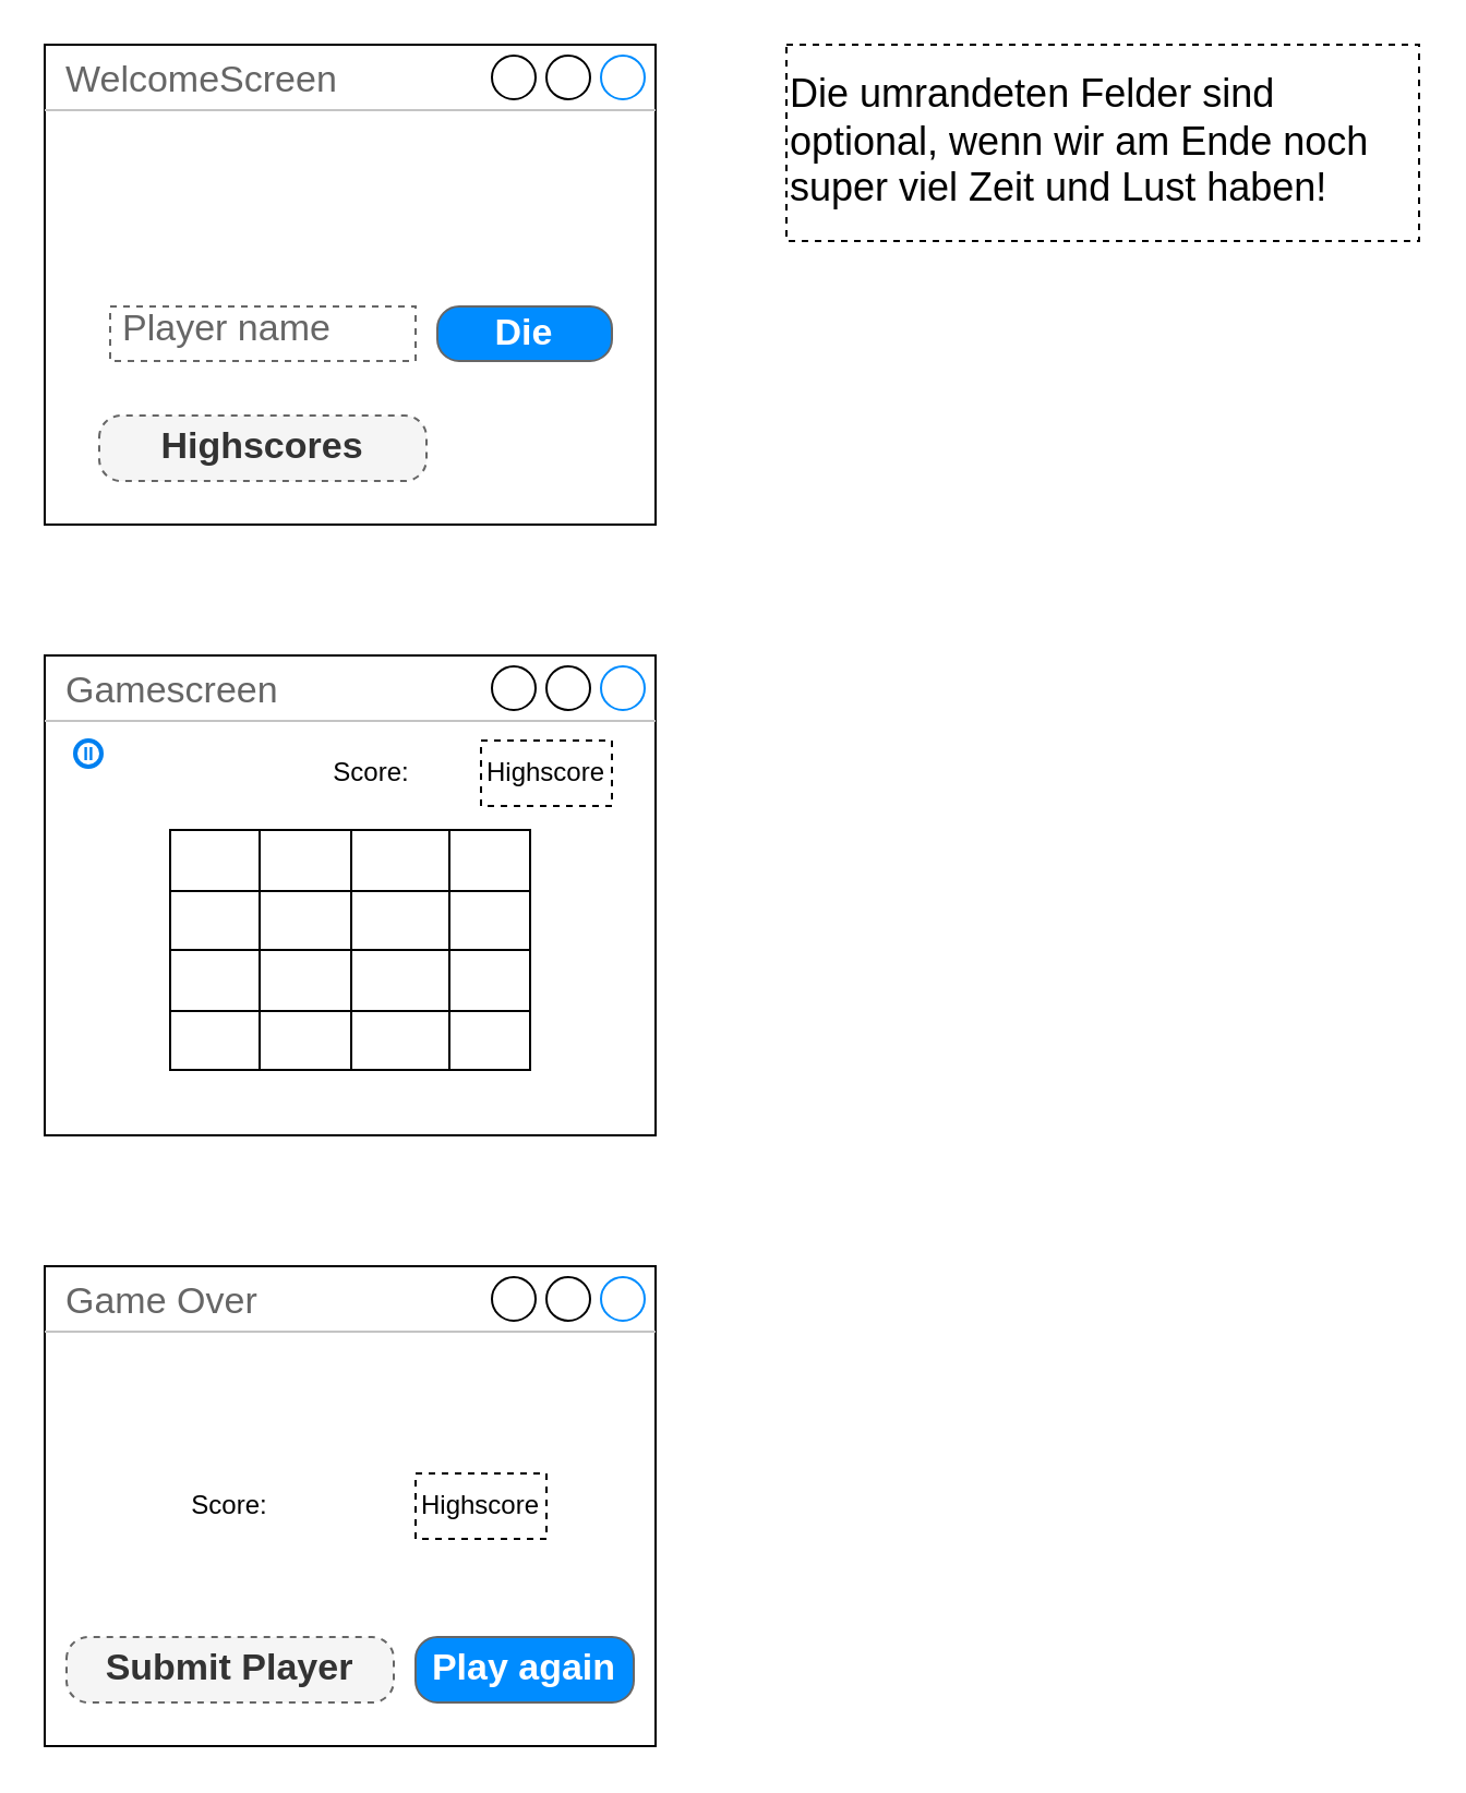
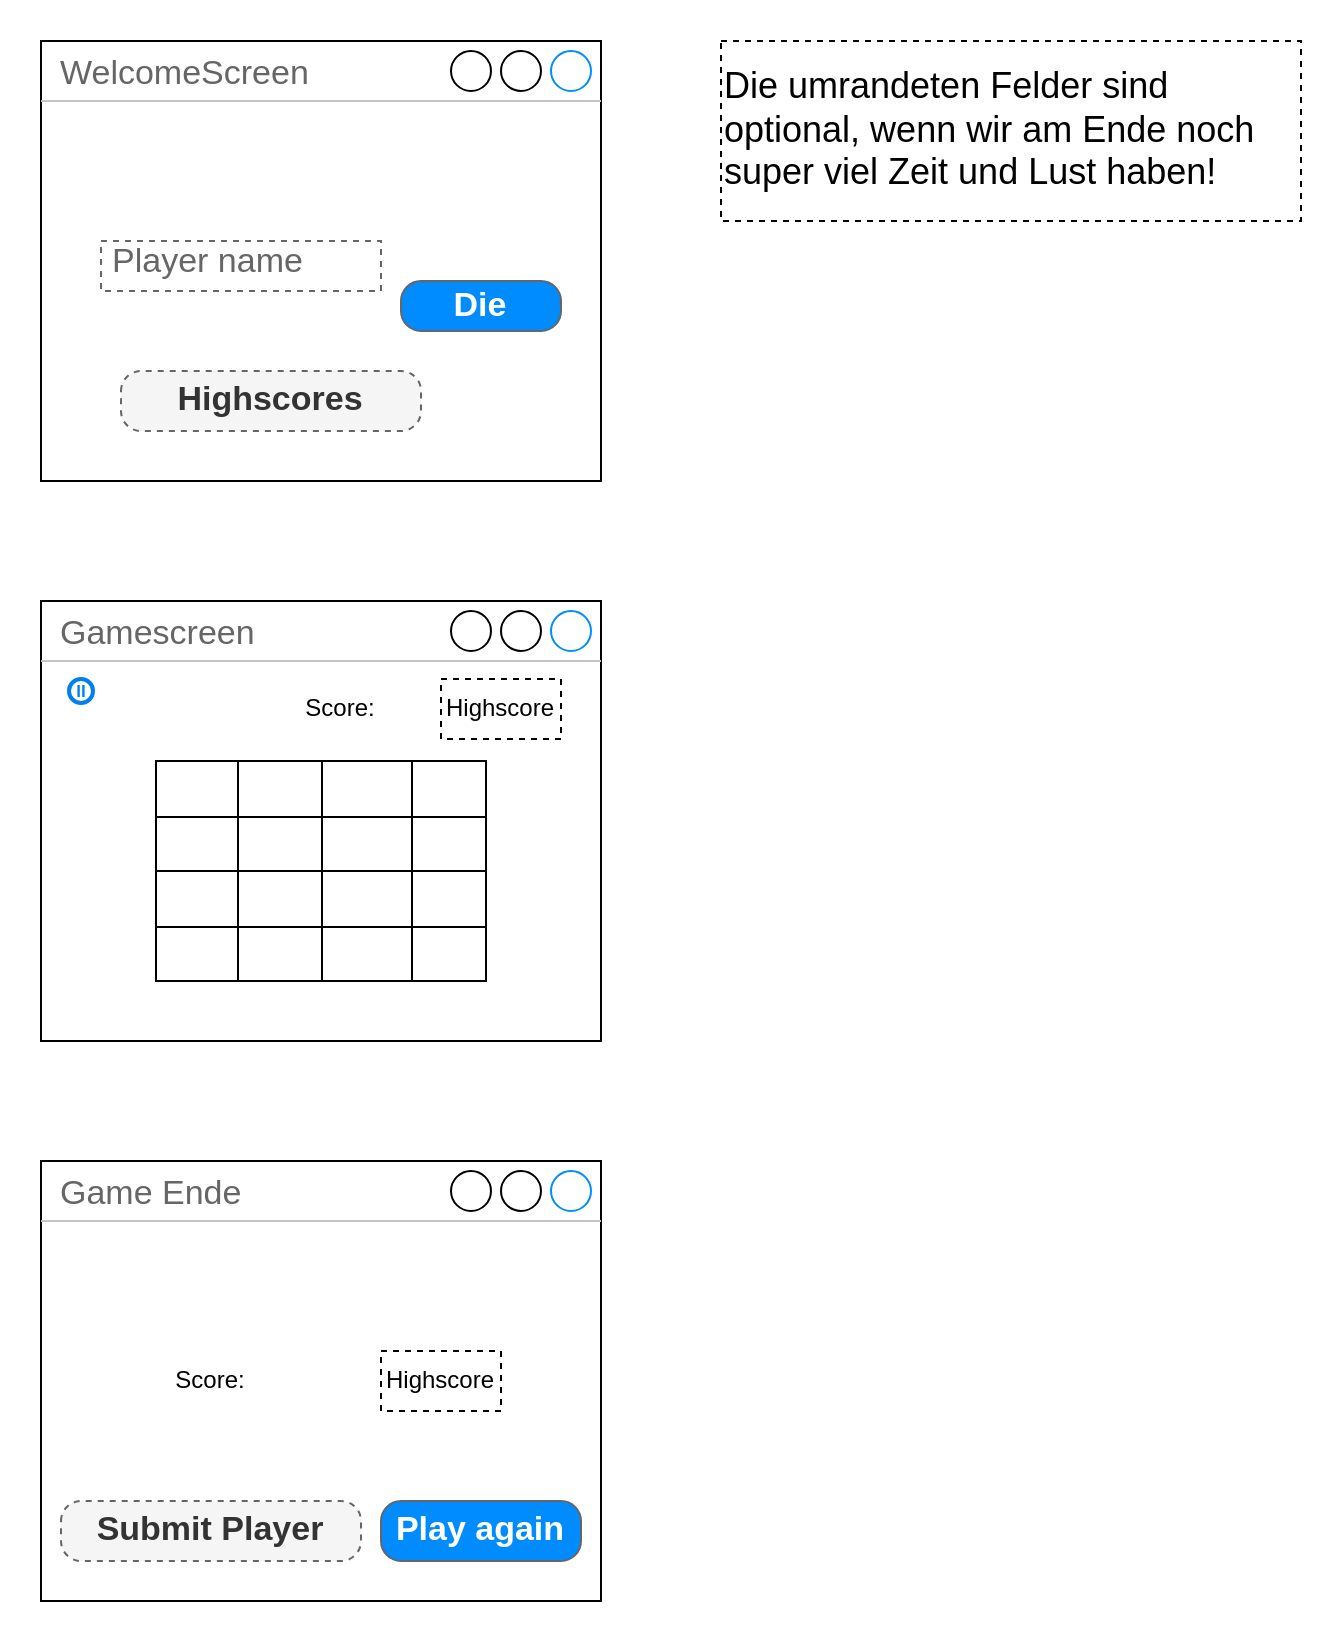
- <mxCell id="4" value="Player name" style="strokeWidth=1;shadow=0;dashed=1;align=center;html=1;shape=mxgraph.mockup.text.textBox;fontColor=#666666;align=left;fontSize=17;spacingLeft=4;spacingTop=-3;strokeColor=#666666;mainText=" parent="1" vertex="1"><mxGeometry x="50" y="140" width="140" height="25" as="geometry" /></mxCell>
+ <mxCell id="4" value="Player name" style="strokeWidth=1;shadow=0;dashed=1;align=center;html=1;shape=mxgraph.mockup.text.textBox;fontColor=#666666;align=left;fontSize=17;spacingLeft=4;spacingTop=-3;strokeColor=#666666;mainText=" parent="1" vertex="1"><mxGeometry x="50" y="120" width="140" height="25" as="geometry" /></mxCell>
- <mxCell id="35" value="Highscores" style="strokeWidth=1;shadow=0;dashed=1;align=center;html=1;shape=mxgraph.mockup.buttons.button;strokeColor=#666666;fontColor=#333333;mainText=;buttonStyle=round;fontSize=17;fontStyle=1;fillColor=#f5f5f5;whiteSpace=wrap;" vertex="1" parent="1"><mxGeometry x="45" y="190" width="150" height="30" as="geometry" /></mxCell>
+ <mxCell id="35" value="Highscores" style="strokeWidth=1;shadow=0;dashed=1;align=center;html=1;shape=mxgraph.mockup.buttons.button;strokeColor=#666666;fontColor=#333333;mainText=;buttonStyle=round;fontSize=17;fontStyle=1;fillColor=#f5f5f5;whiteSpace=wrap;" vertex="1" parent="1"><mxGeometry x="60" y="185" width="150" height="30" as="geometry" /></mxCell>
- <mxCell id="30" value="Game Over&amp;nbsp;" style="strokeWidth=1;shadow=0;dashed=0;align=center;html=1;shape=mxgraph.mockup.containers.window;align=left;verticalAlign=top;spacingLeft=8;strokeColor2=#008cff;strokeColor3=#c4c4c4;fontColor=#666666;mainText=;fontSize=17;labelBackgroundColor=none;" parent="1" vertex="1"><mxGeometry x="20" y="580" width="280" height="220" as="geometry" /></mxCell>
+ <mxCell id="30" value="Game Ende&amp;nbsp;" style="strokeWidth=1;shadow=0;dashed=0;align=center;html=1;shape=mxgraph.mockup.containers.window;align=left;verticalAlign=top;spacingLeft=8;strokeColor2=#008cff;strokeColor3=#c4c4c4;fontColor=#666666;mainText=;fontSize=17;labelBackgroundColor=none;" parent="1" vertex="1"><mxGeometry x="20" y="580" width="280" height="220" as="geometry" /></mxCell>
